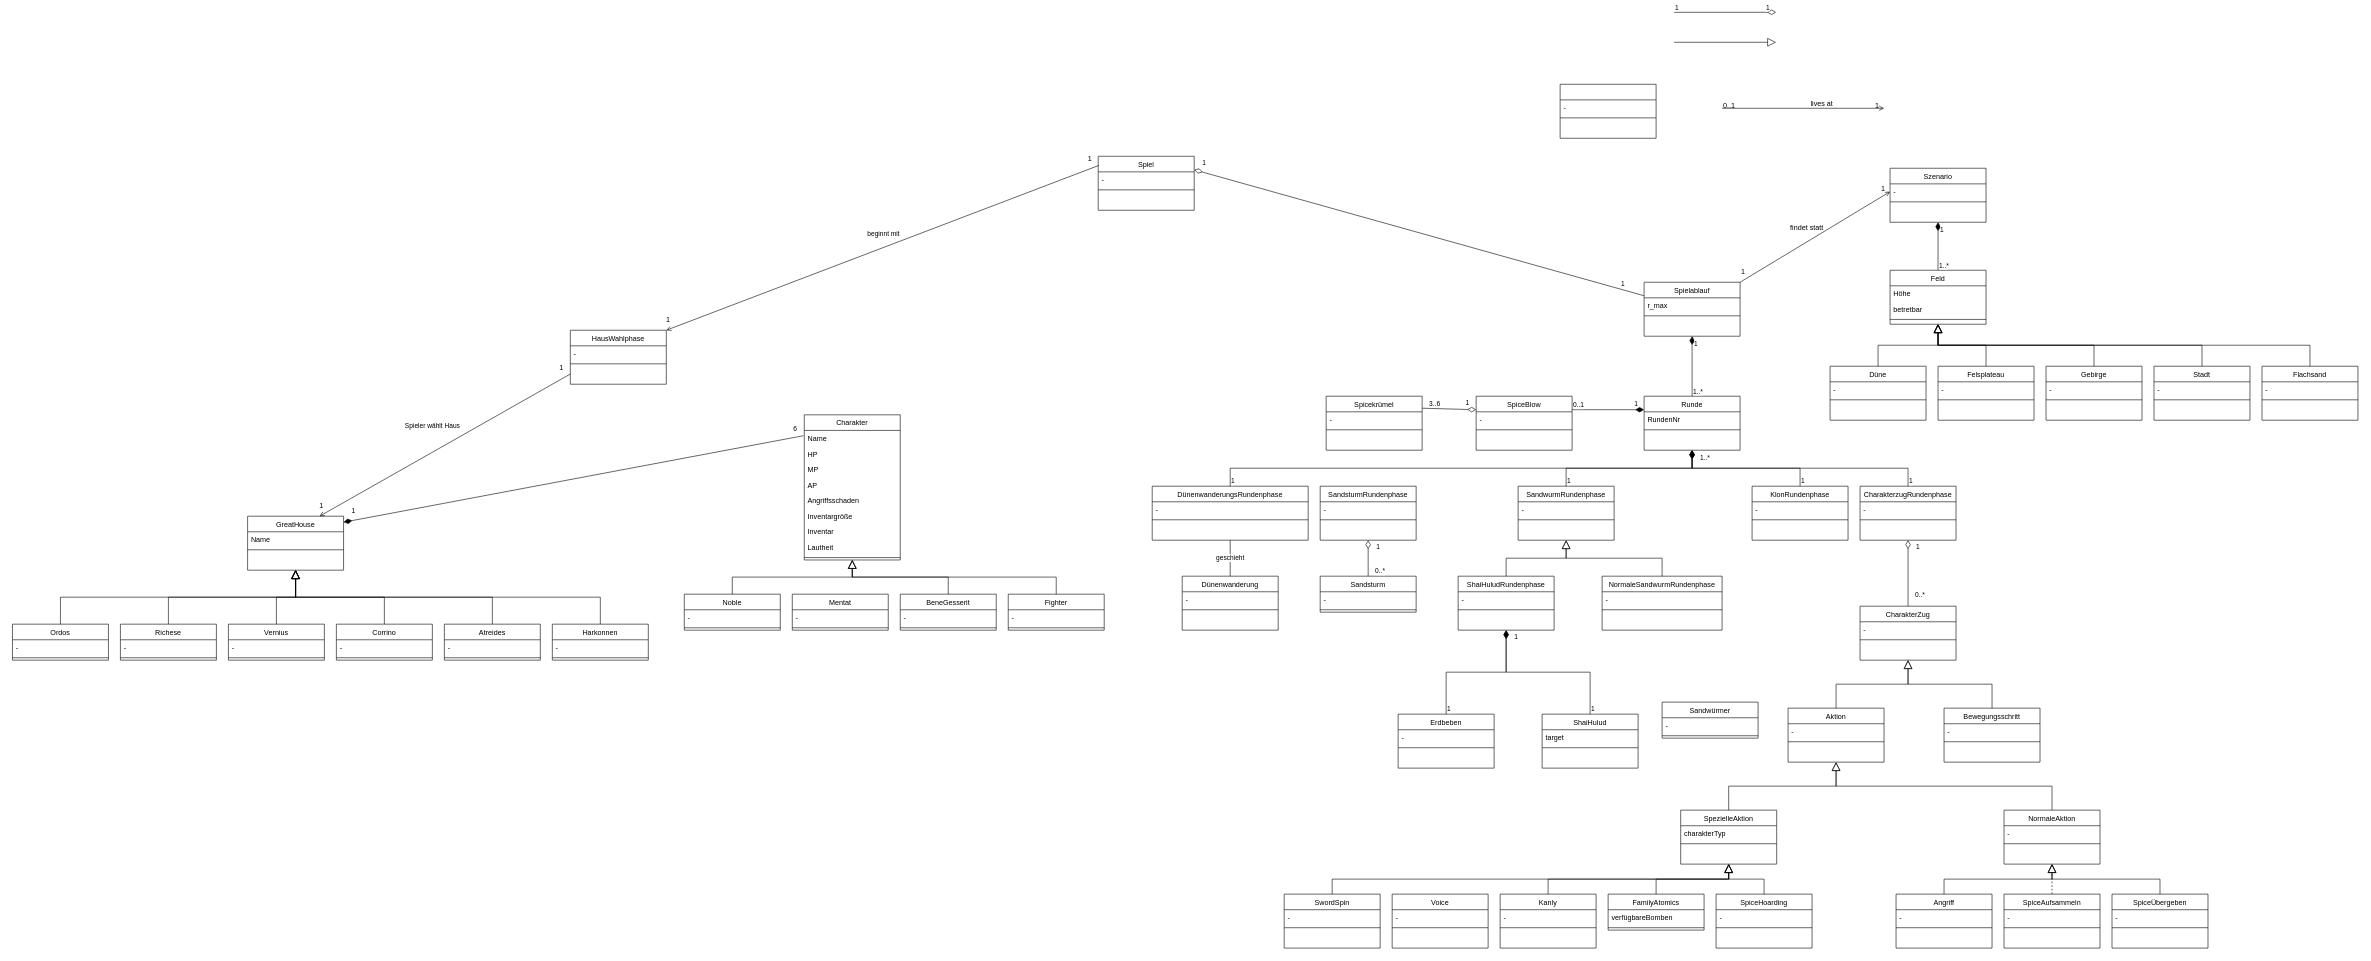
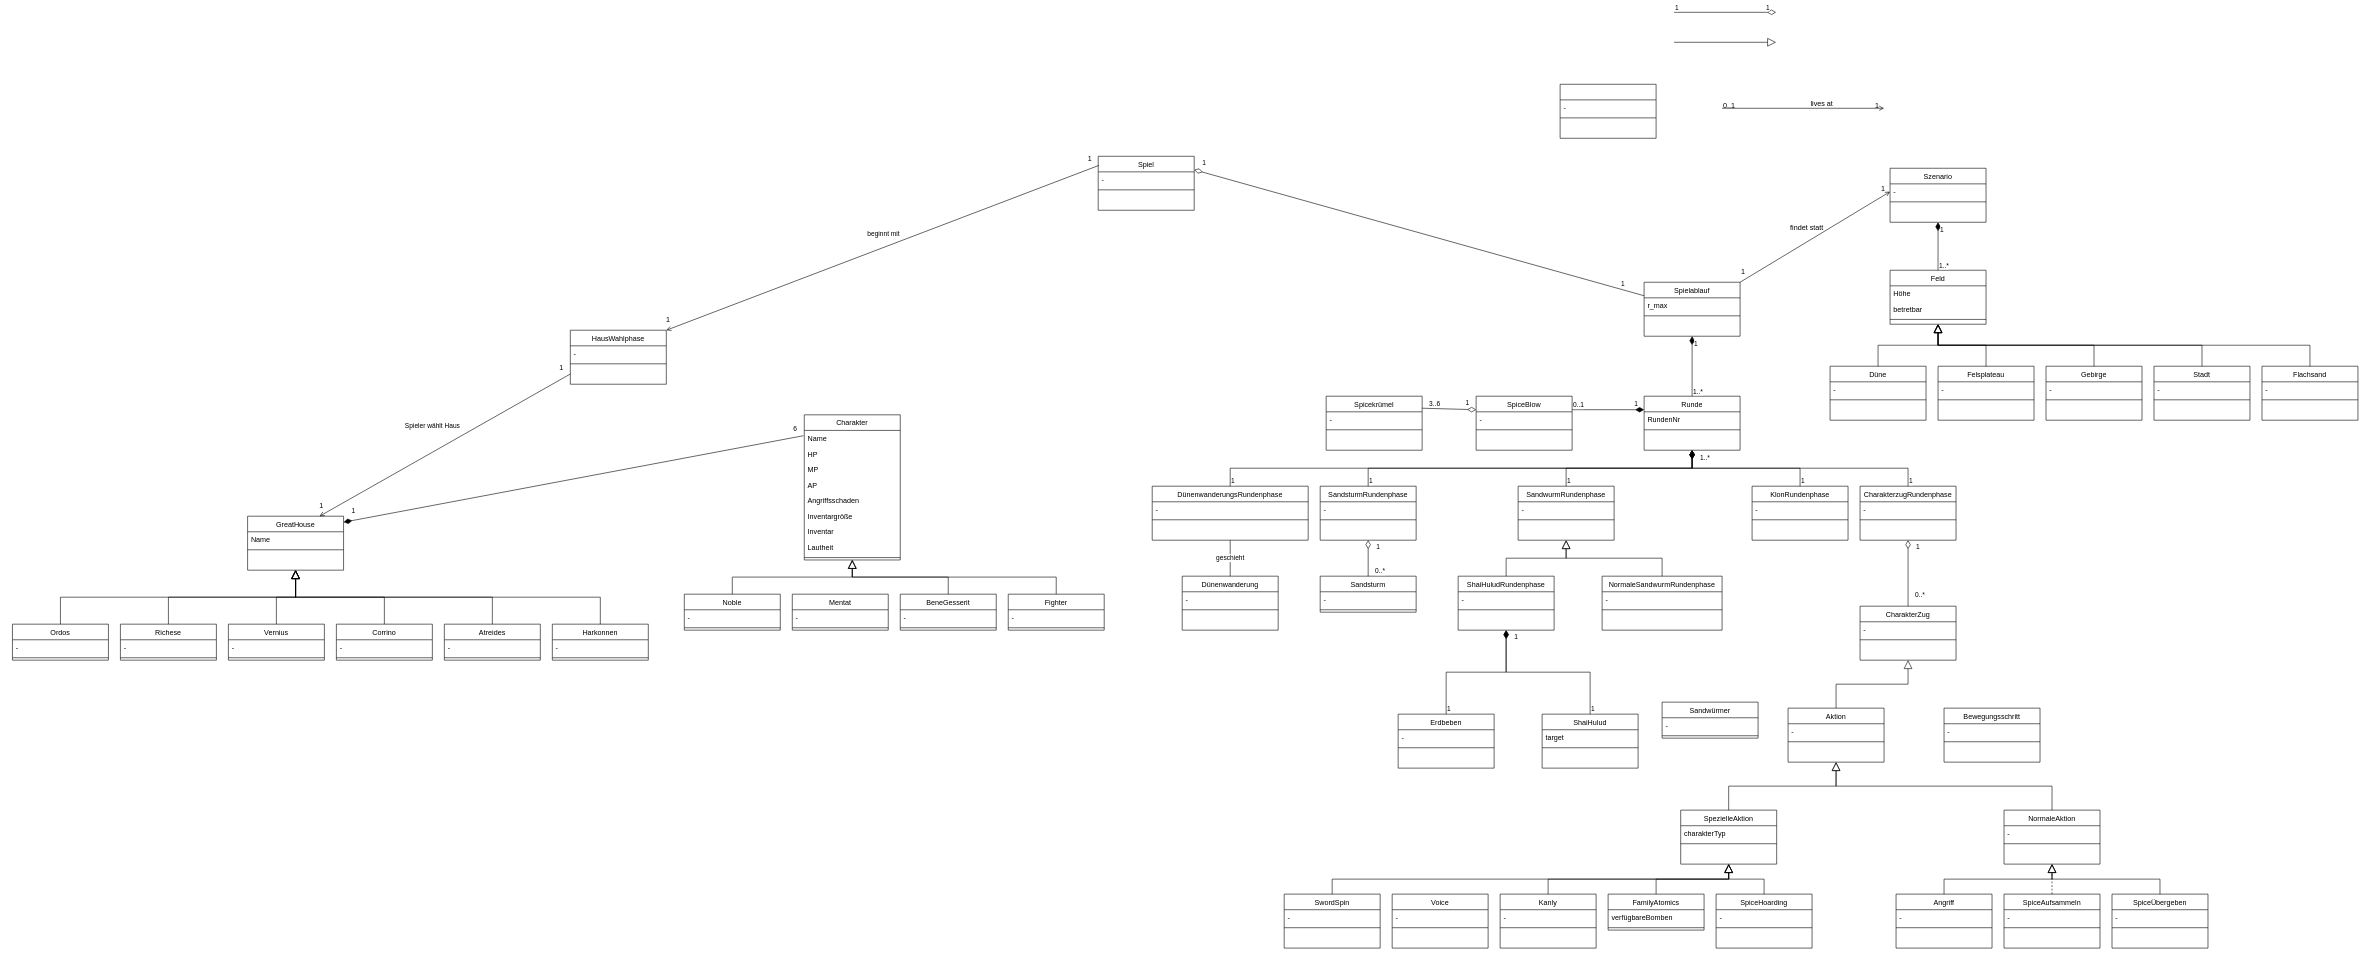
+ <mxCell id="208" value="" style="endArrow=diamondThin;html=1;rounded=0;startSize=12;endSize=12;endFill=0;entryX=0.5;entryY=1;entryDx=0;entryDy=0;exitX=0.5;exitY=0;exitDx=0;exitDy=0;edgeStyle=orthogonalEdgeStyle;" parent="1" source="92" target="89" edge="1"><mxGeometry relative="1" as="geometry"><mxPoint x="3000" y="760" as="sourcePoint" /><mxPoint x="3170" y="760" as="targetPoint" /></mxGeometry></mxCell>
+ <mxCell id="209" value="1" style="edgeLabel;resizable=0;html=1;align=left;verticalAlign=bottom;" parent="208" connectable="0" vertex="1"><mxGeometry x="-1" relative="1" as="geometry" /></mxCell>
+ <mxCell id="210" value="1" style="edgeLabel;resizable=0;html=1;align=right;verticalAlign=bottom;" parent="208" connectable="0" vertex="1"><mxGeometry x="1" relative="1" as="geometry"><mxPoint x="20" y="20" as="offset" /></mxGeometry></mxCell>
- <mxCell id="197" value="" style="endArrow=block;html=1;rounded=0;startSize=12;endSize=12;endFill=0;edgeStyle=orthogonalEdgeStyle;entryX=0.5;entryY=1;entryDx=0;entryDy=0;" parent="1" source="104" target="101" edge="1"><mxGeometry relative="1" as="geometry"><mxPoint x="2970" y="1490" as="sourcePoint" /><mxPoint x="3140" y="1490" as="targetPoint" /></mxGeometry></mxCell>
